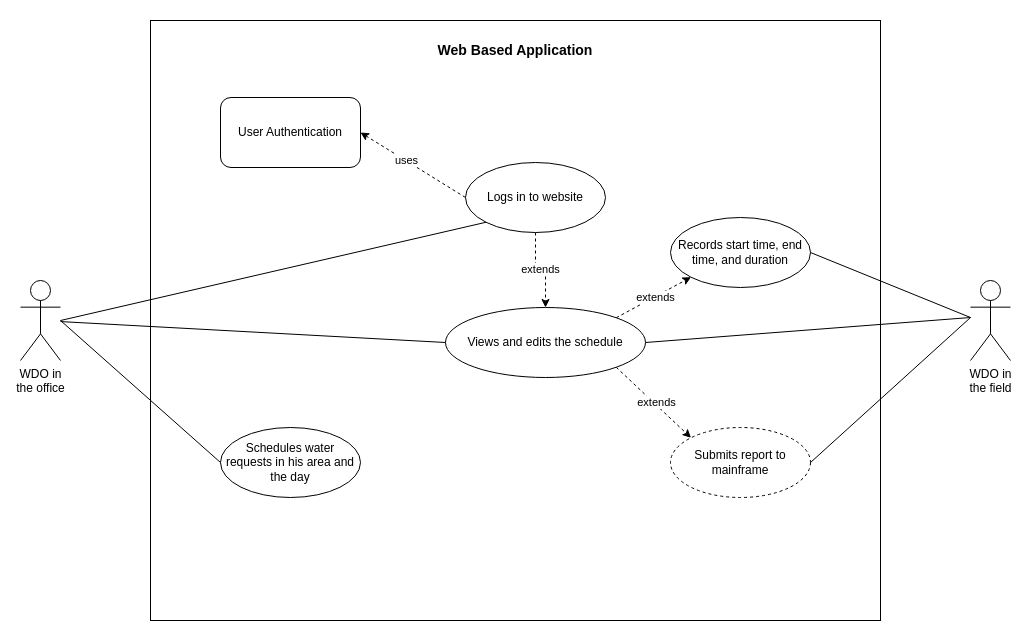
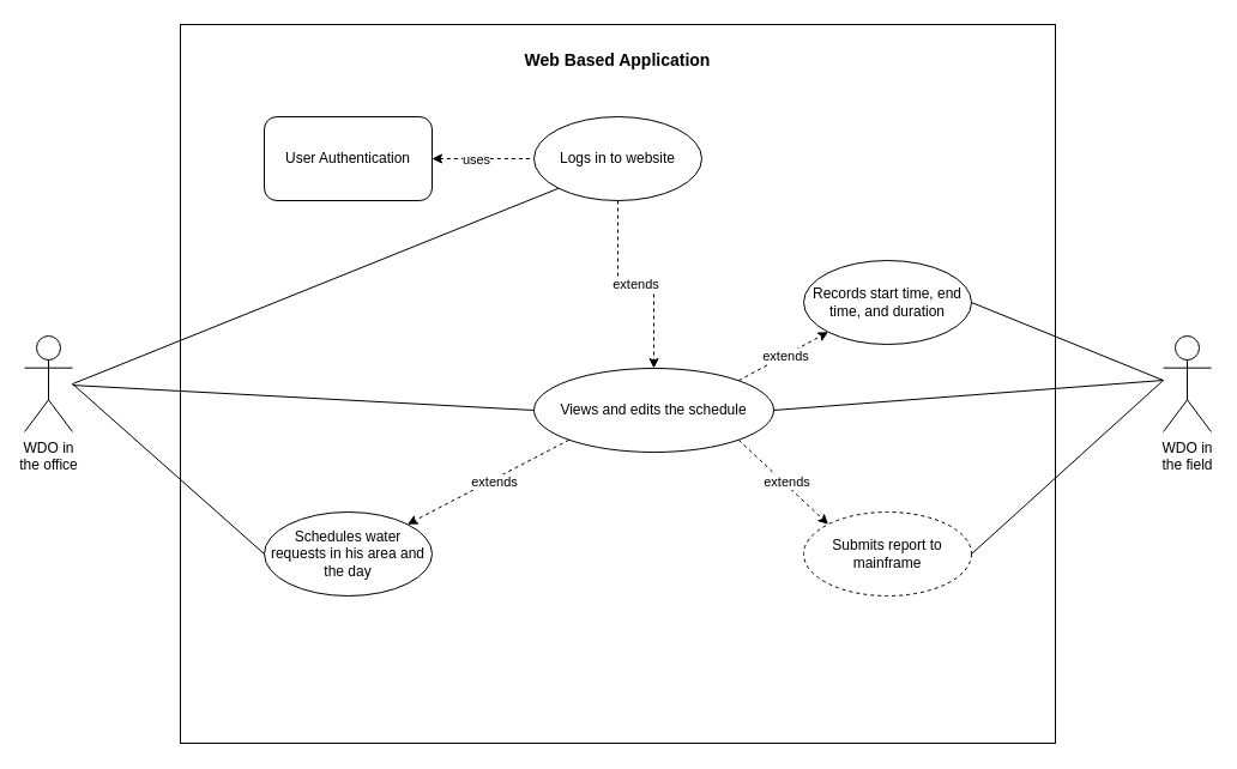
- <mxCell id="17" value="Logs in to website" style="ellipse;whiteSpace=wrap;html=1;" parent="1" vertex="1"><mxGeometry x="465" y="162" width="140" height="70" as="geometry" /></mxCell>
+ <mxCell id="17" value="Logs in to website" style="ellipse;whiteSpace=wrap;html=1;" parent="1" vertex="1"><mxGeometry x="445" y="97" width="140" height="70" as="geometry" /></mxCell>
+ <mxCell id="6" style="rounded=0;orthogonalLoop=1;jettySize=auto;html=1;exitX=0;exitY=1;exitDx=0;exitDy=0;entryX=1;entryY=0;entryDx=0;entryDy=0;strokeColor=default;curved=0;dashed=1;" edge="1" parent="1" source="12" target="5"><mxGeometry relative="1" as="geometry" /></mxCell>
+ <mxCell id="7" value="extends" style="edgeLabel;html=1;align=center;verticalAlign=middle;resizable=0;points=[];" vertex="1" connectable="0" parent="6"><mxGeometry x="-0.052" y="2" relative="1" as="geometry"><mxPoint as="offset" /></mxGeometry></mxCell>
